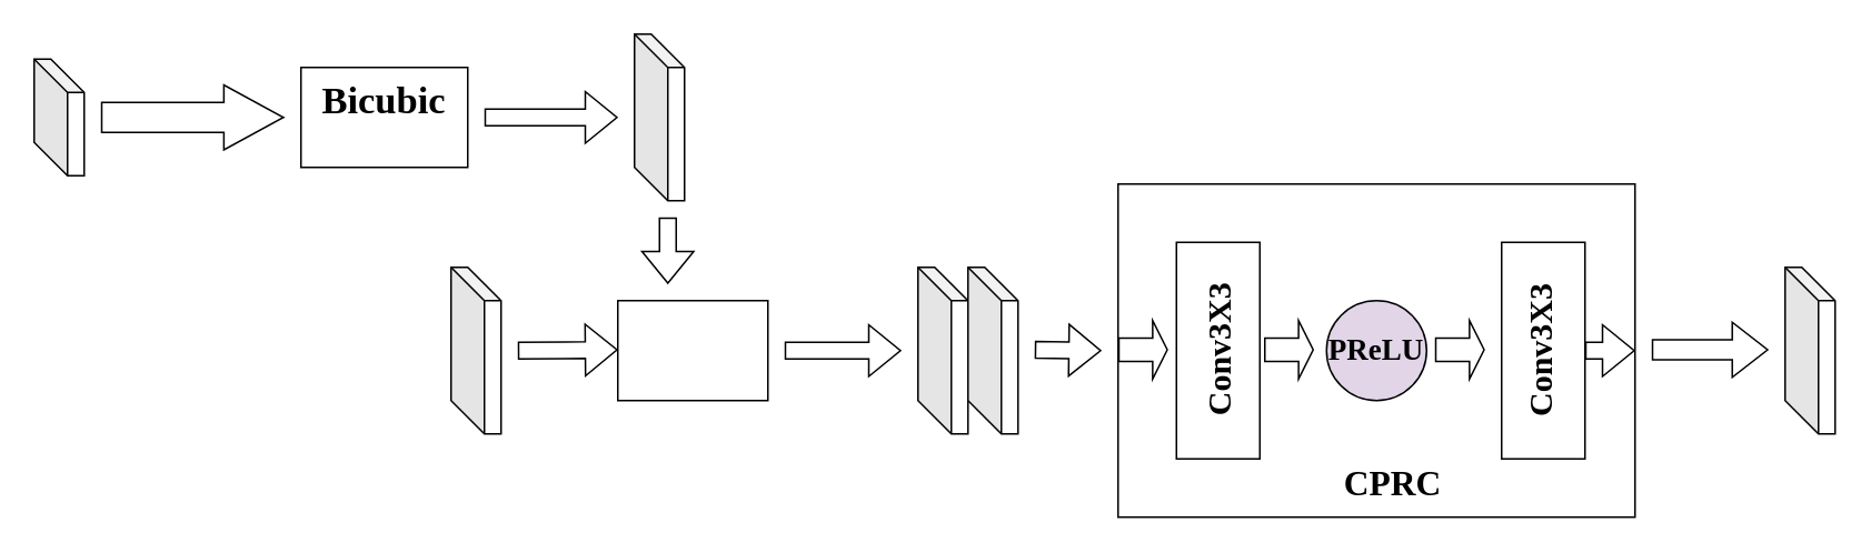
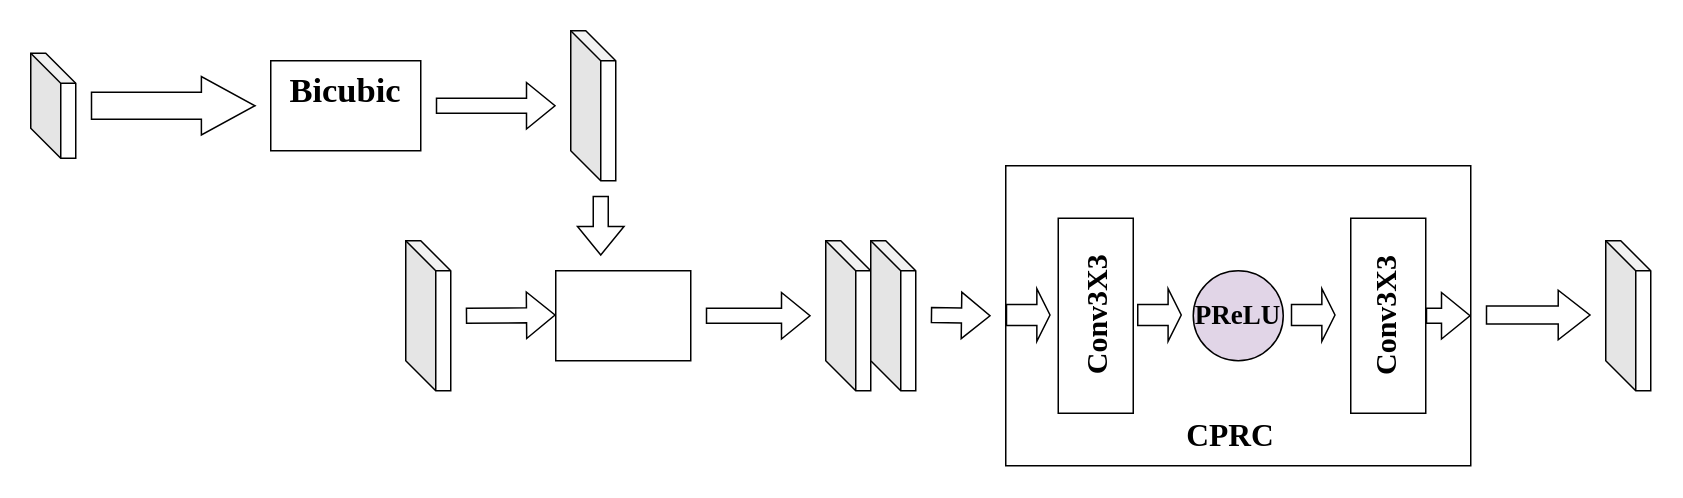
- <mxCell id="28" value="&lt;font face=&quot;Times New Roman&quot; style=&quot;font-size: 21px;&quot;&gt;&lt;b&gt;CPRC&lt;/b&gt;&lt;/font&gt;" style="text;html=1;align=center;verticalAlign=middle;whiteSpace=wrap;rounded=0;" vertex="1" parent="1"><mxGeometry x="805" y="275" width="60" height="30" as="geometry" /></mxCell>
+ <mxCell id="28" value="&lt;font face=&quot;Times New Roman&quot; style=&quot;font-size: 21px;&quot;&gt;&lt;b&gt;CPRC&lt;/b&gt;&lt;/font&gt;" style="text;html=1;align=center;verticalAlign=middle;whiteSpace=wrap;rounded=0;" vertex="1" parent="1"><mxGeometry x="790" y="275" width="60" height="30" as="geometry" /></mxCell>
